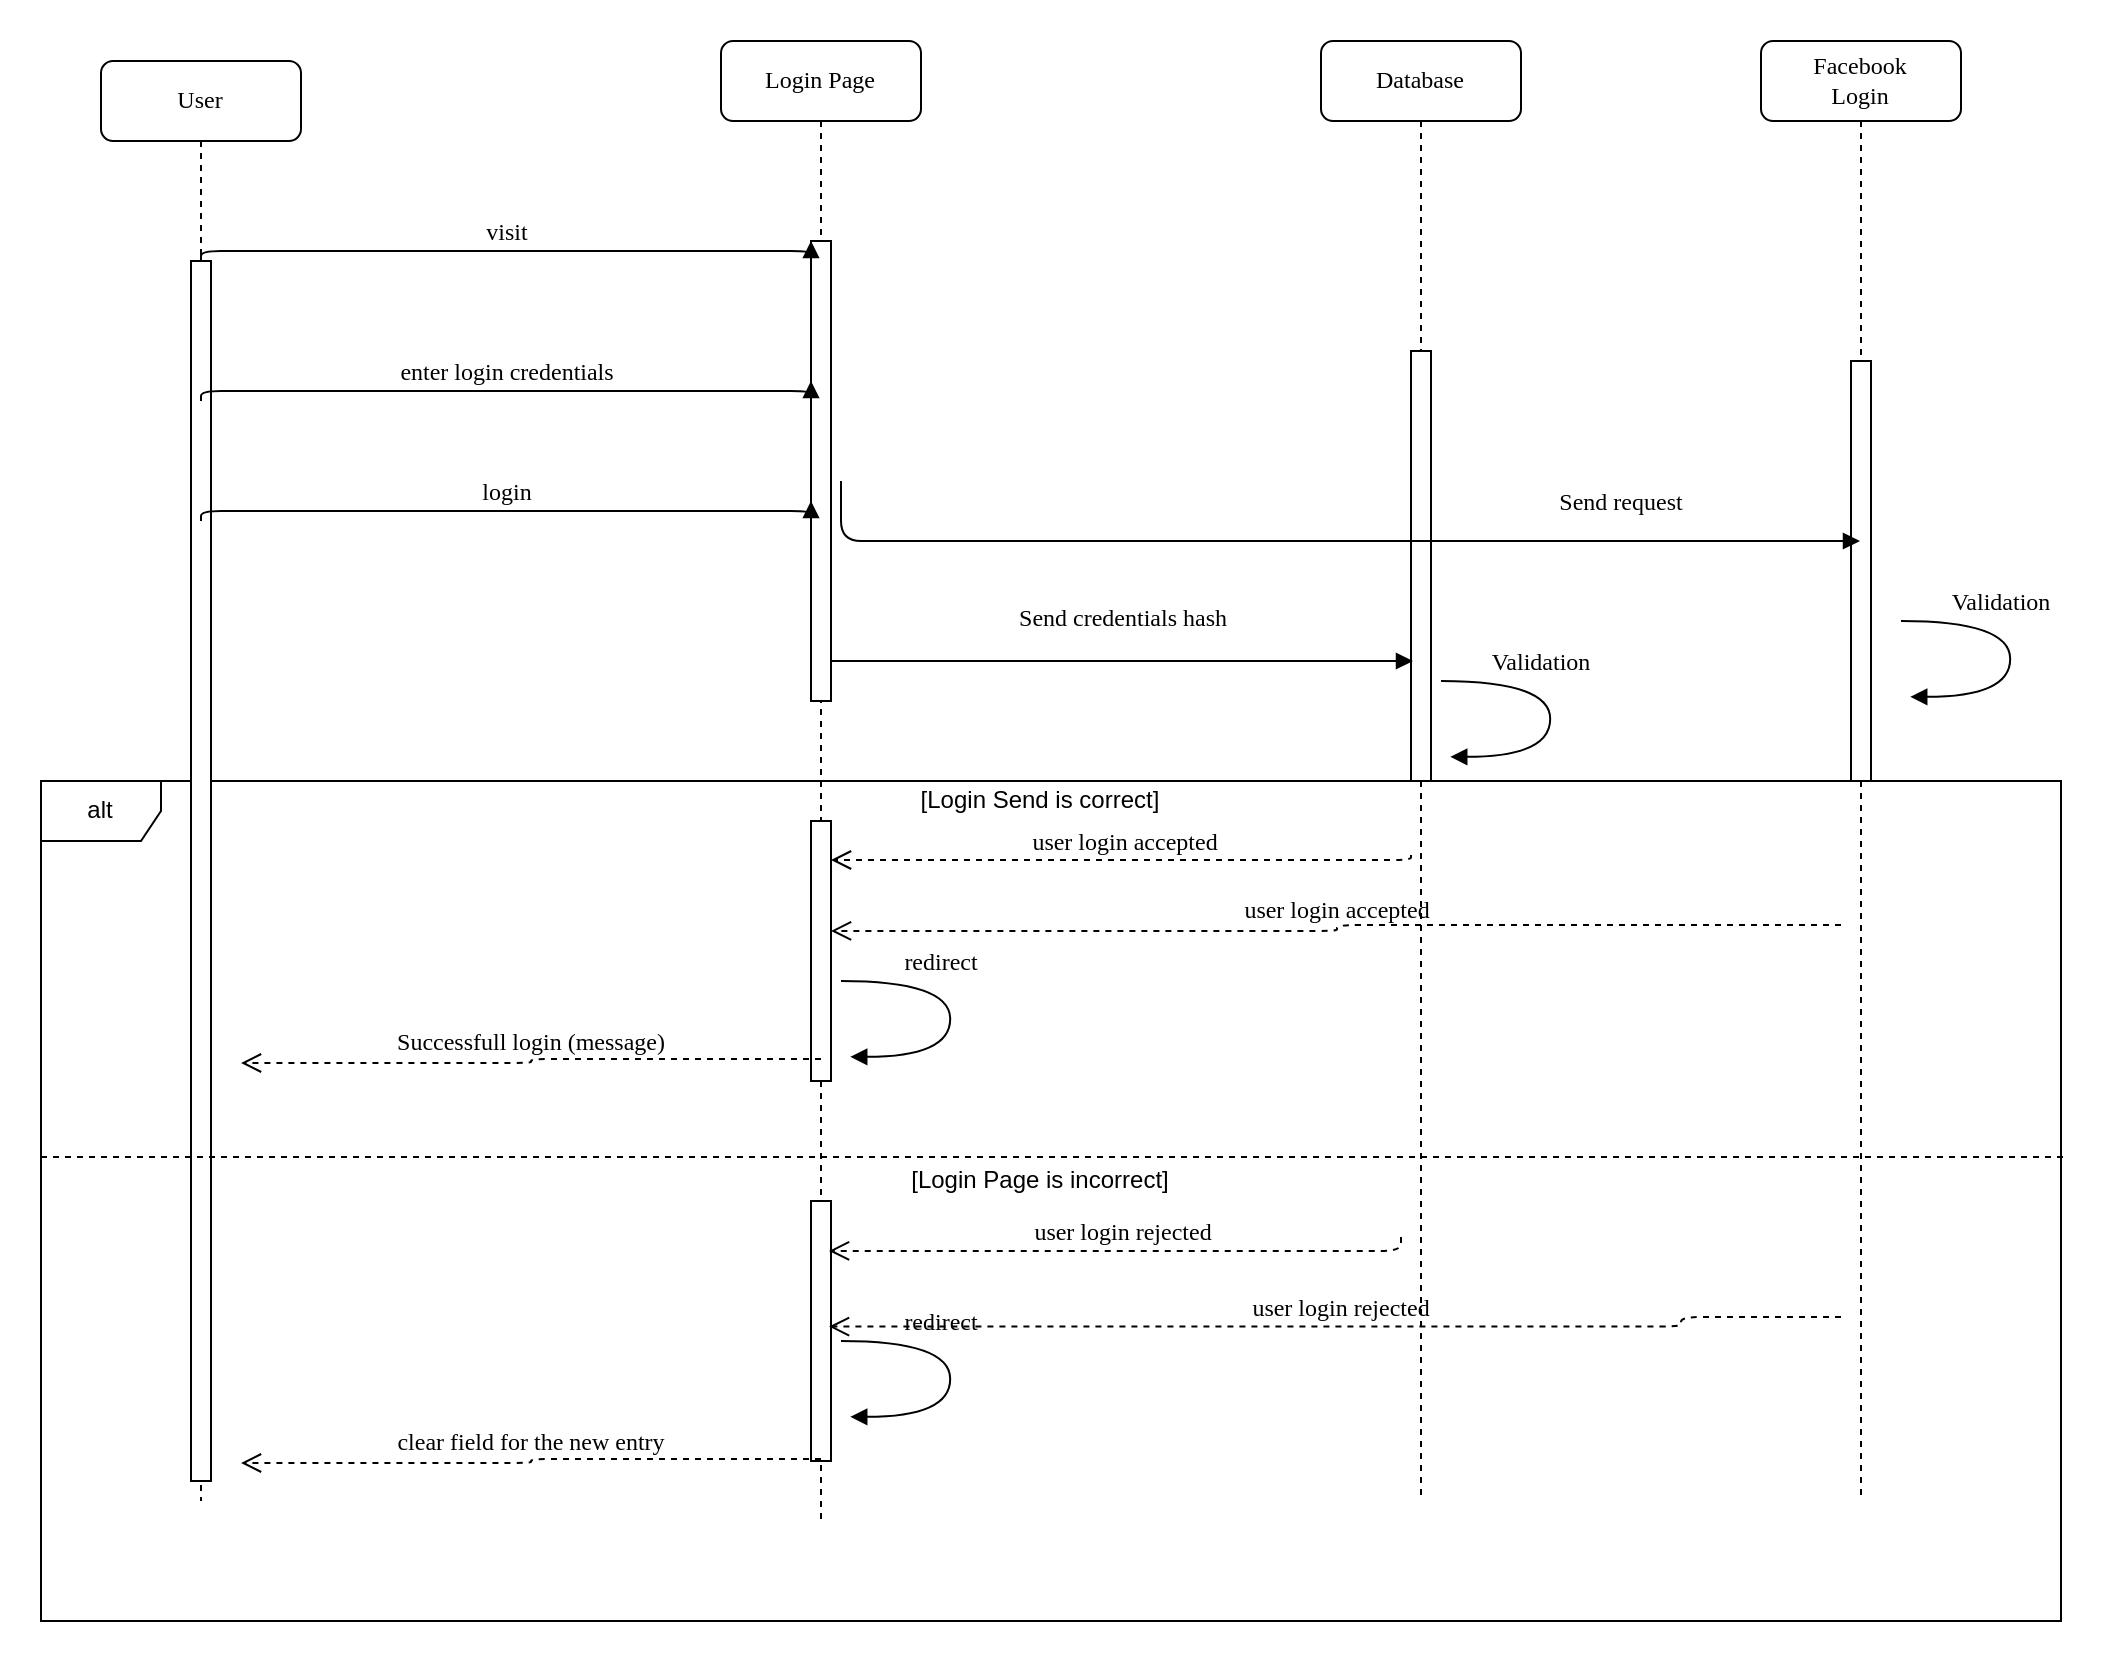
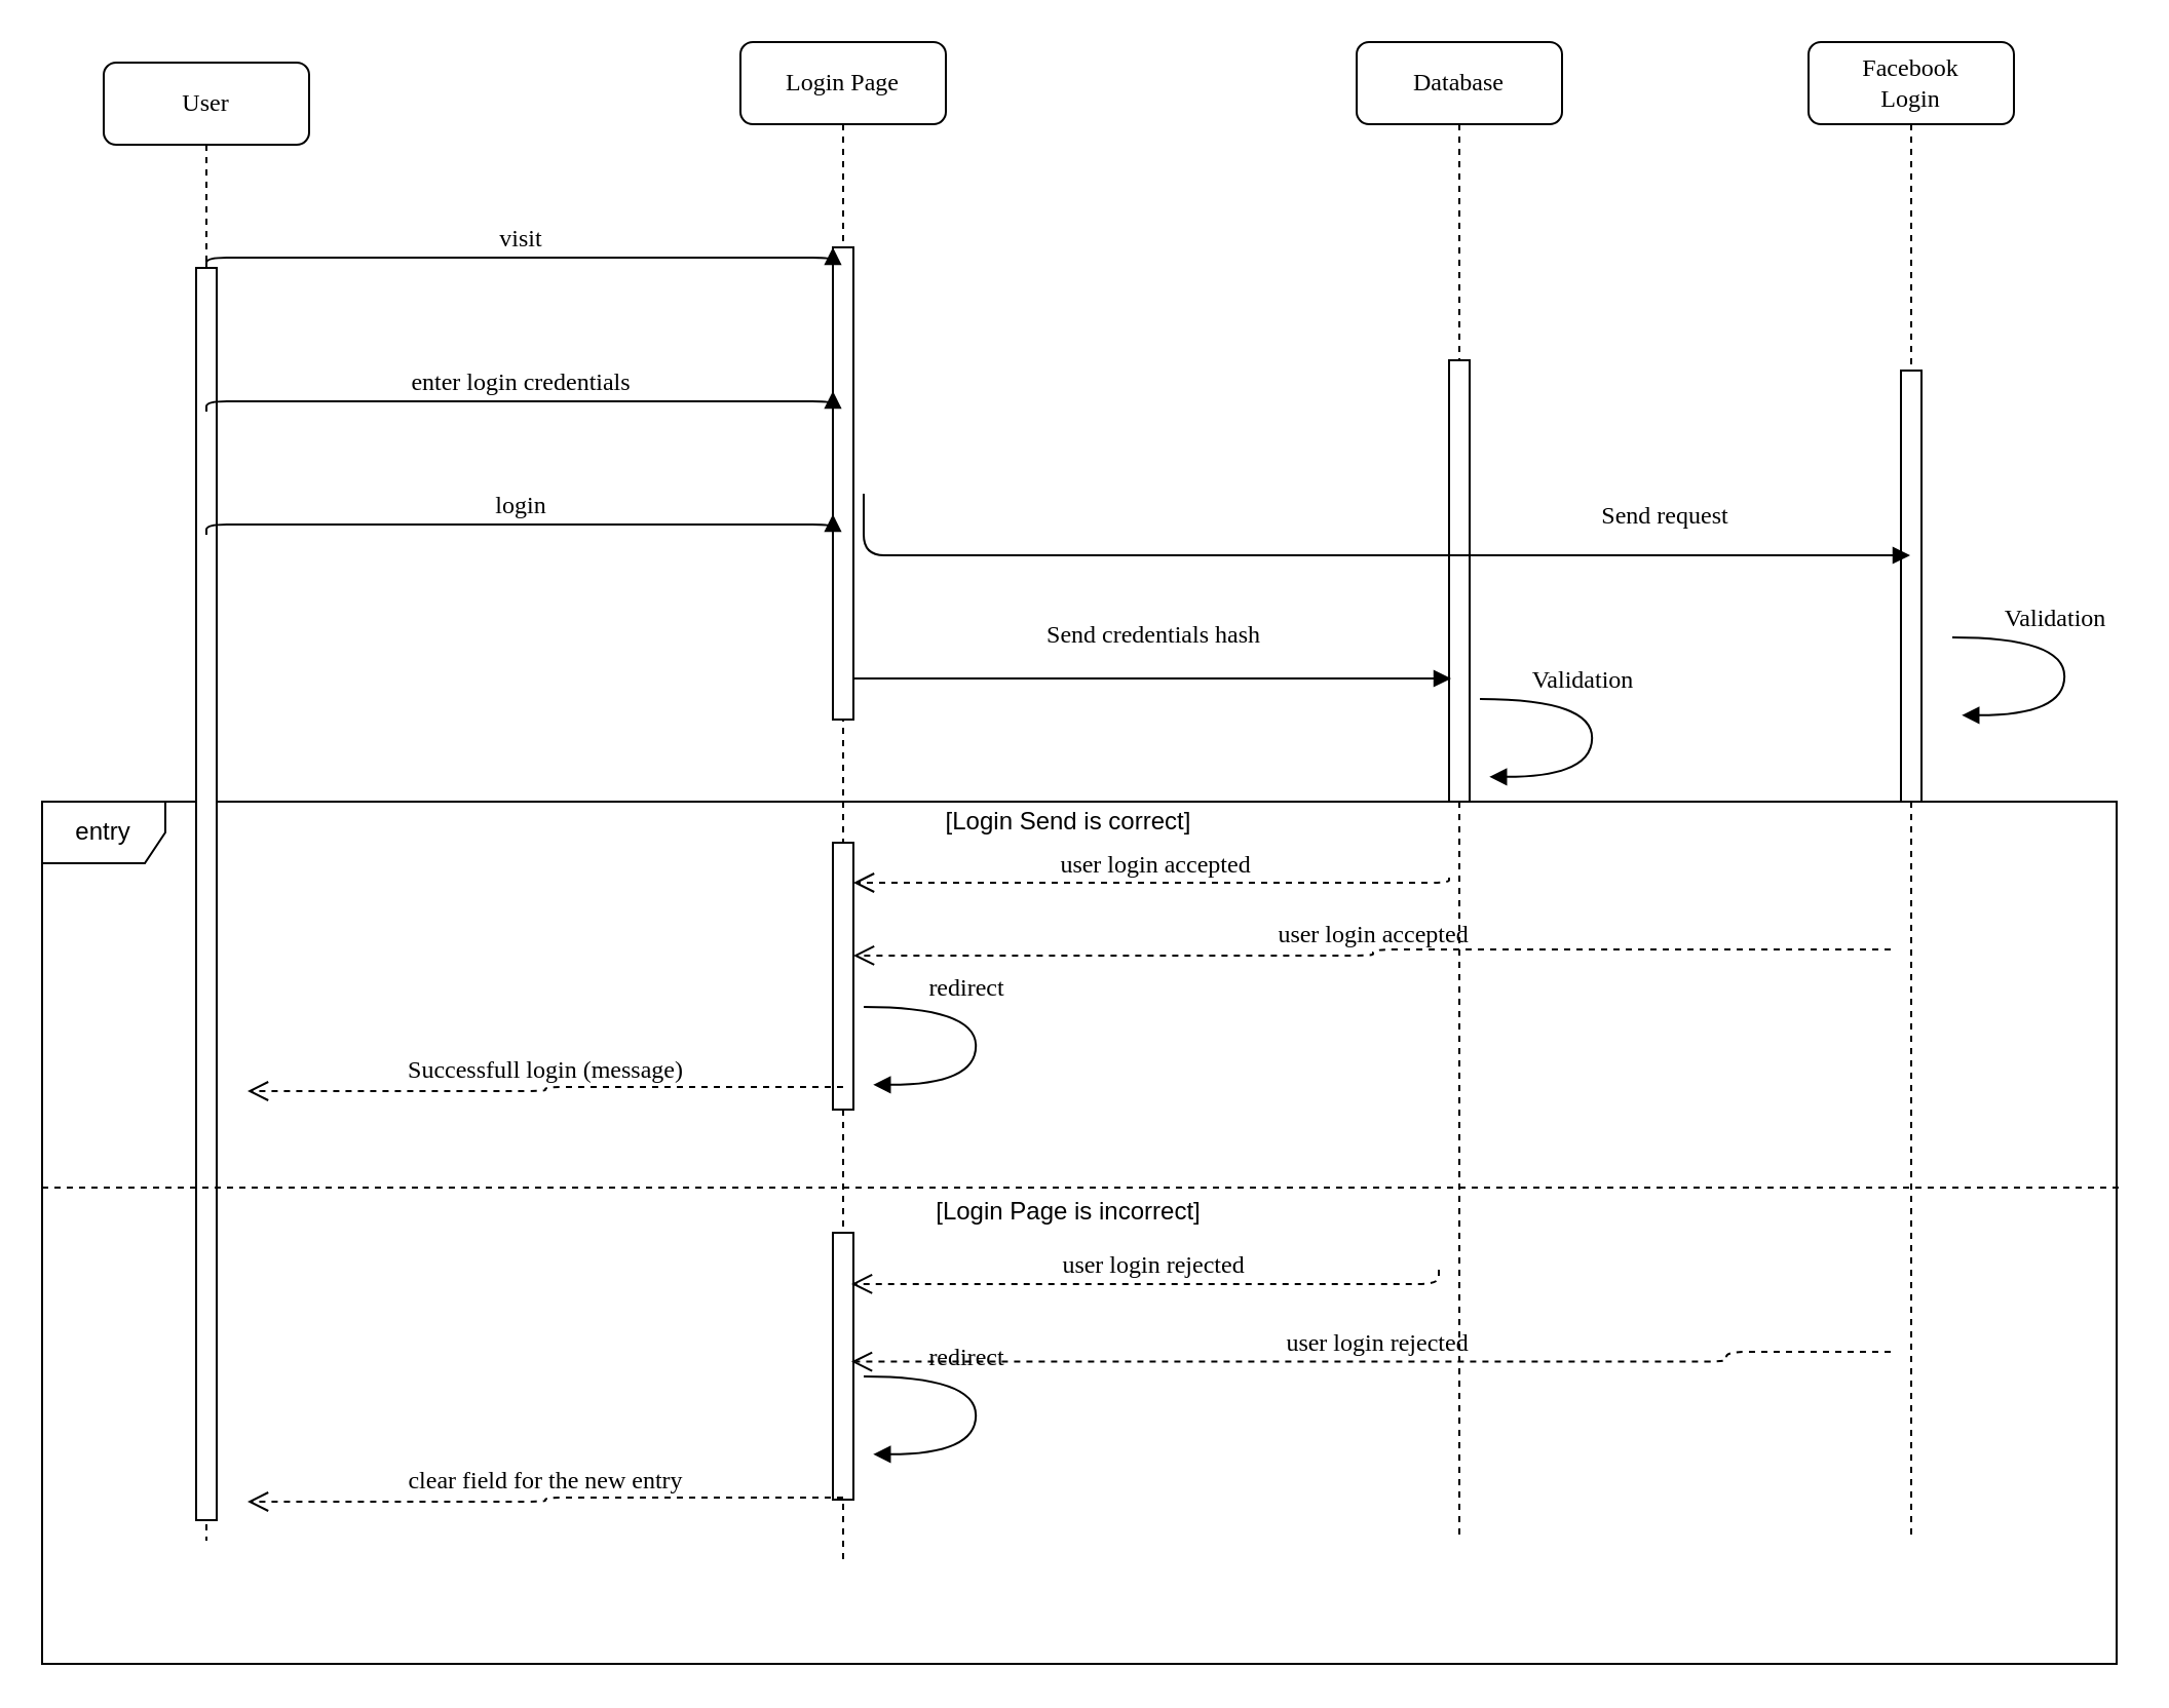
- <mxCell id="2" value="alt" style="shape=umlFrame;whiteSpace=wrap;html=1;" vertex="1" parent="1"><mxGeometry x="20" y="390" width="1010" height="420" as="geometry" /></mxCell>
+ <mxCell id="2" value="entry" style="shape=umlFrame;whiteSpace=wrap;html=1;" vertex="1" parent="1"><mxGeometry x="20" y="390" width="1010" height="420" as="geometry" /></mxCell>
